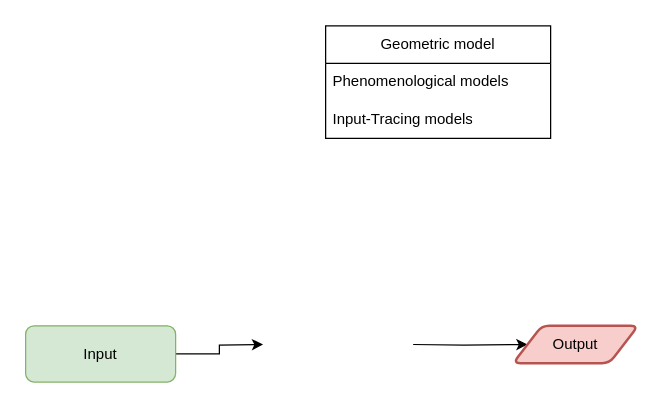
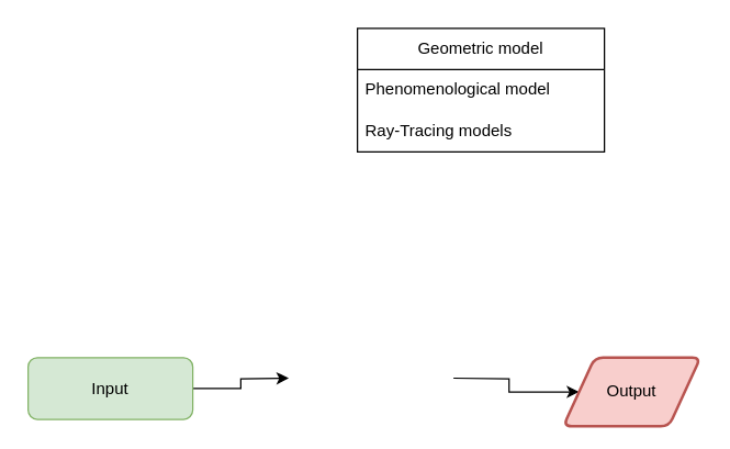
- <mxCell id="7" value="Phenomenological models" style="text;strokeColor=none;fillColor=none;align=left;verticalAlign=middle;spacingLeft=4;spacingRight=4;overflow=hidden;points=[[0,0.5],[1,0.5]];portConstraint=eastwest;rotatable=0;whiteSpace=wrap;html=1;" vertex="1" parent="6"><mxGeometry y="30" width="180" height="30" as="geometry" /></mxCell>
+ <mxCell id="7" value="Phenomenological model" style="text;strokeColor=none;fillColor=none;align=left;verticalAlign=middle;spacingLeft=4;spacingRight=4;overflow=hidden;points=[[0,0.5],[1,0.5]];portConstraint=eastwest;rotatable=0;whiteSpace=wrap;html=1;" vertex="1" parent="6"><mxGeometry y="30" width="180" height="30" as="geometry" /></mxCell>
- <mxCell id="8" value="Input-Tracing models" style="text;strokeColor=none;fillColor=none;align=left;verticalAlign=middle;spacingLeft=4;spacingRight=4;overflow=hidden;points=[[0,0.5],[1,0.5]];portConstraint=eastwest;rotatable=0;whiteSpace=wrap;html=1;" vertex="1" parent="6"><mxGeometry y="60" width="180" height="30" as="geometry" /></mxCell>
+ <mxCell id="8" value="Ray-Tracing models" style="text;strokeColor=none;fillColor=none;align=left;verticalAlign=middle;spacingLeft=4;spacingRight=4;overflow=hidden;points=[[0,0.5],[1,0.5]];portConstraint=eastwest;rotatable=0;whiteSpace=wrap;html=1;" vertex="1" parent="6"><mxGeometry y="60" width="180" height="30" as="geometry" /></mxCell>
- <mxCell id="5" value="Output" style="shape=parallelogram;html=1;strokeWidth=2;perimeter=parallelogramPerimeter;whiteSpace=wrap;rounded=1;arcSize=12;size=0.23;fillColor=#f8cecc;strokeColor=#b85450;" vertex="1" parent="1"><mxGeometry x="410" y="260" width="100" height="30" as="geometry" /></mxCell>
+ <mxCell id="5" value="Output" style="shape=parallelogram;html=1;strokeWidth=2;perimeter=parallelogramPerimeter;whiteSpace=wrap;rounded=1;arcSize=12;size=0.23;fillColor=#f8cecc;strokeColor=#b85450;" vertex="1" parent="1"><mxGeometry x="410" y="260" width="100" height="50" as="geometry" /></mxCell>
